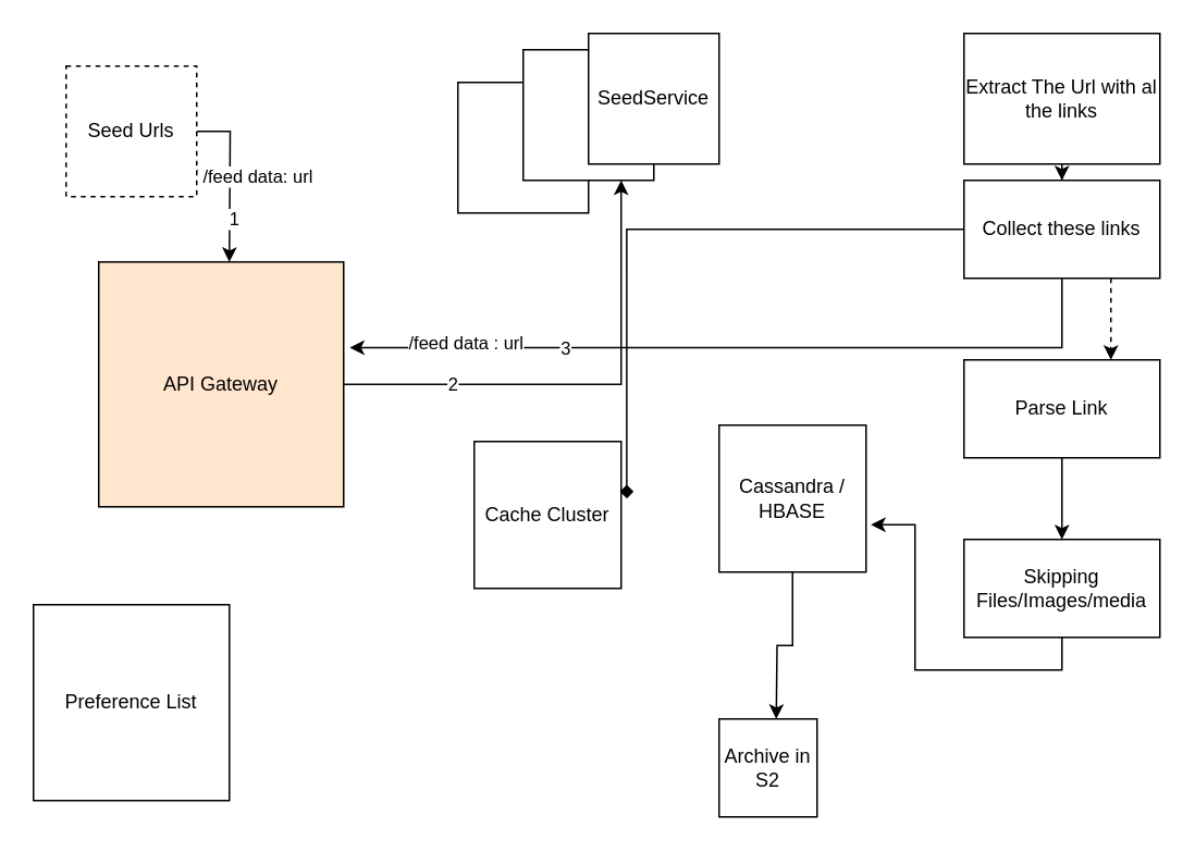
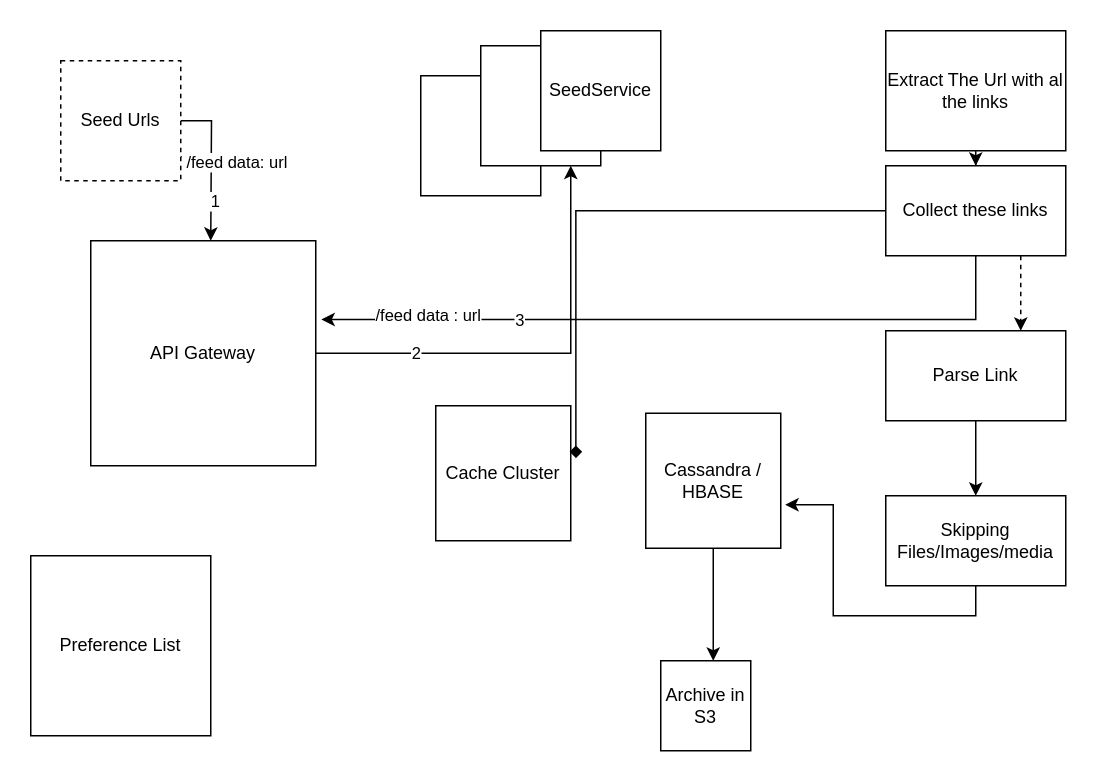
- <mxCell id="5" value="API Gateway" style="whiteSpace=wrap;html=1;aspect=fixed;fillColor=#ffe6cc;" vertex="1" parent="1"><mxGeometry x="60" y="160" width="150" height="150" as="geometry" /></mxCell>
+ <mxCell id="5" value="API Gateway" style="whiteSpace=wrap;html=1;aspect=fixed;" vertex="1" parent="1"><mxGeometry x="60" y="160" width="150" height="150" as="geometry" /></mxCell>
- <mxCell id="25" value="Cassandra / HBASE" style="whiteSpace=wrap;html=1;aspect=fixed;" vertex="1" parent="1"><mxGeometry x="440" y="260" width="90" height="90" as="geometry" /></mxCell>
+ <mxCell id="25" value="Cassandra / HBASE" style="whiteSpace=wrap;html=1;aspect=fixed;" vertex="1" parent="1"><mxGeometry x="430" y="275" width="90" height="90" as="geometry" /></mxCell>
- <mxCell id="27" value="Archive in S2" style="whiteSpace=wrap;html=1;aspect=fixed;" vertex="1" parent="1"><mxGeometry x="440" y="440" width="60" height="60" as="geometry" /></mxCell>
+ <mxCell id="27" value="Archive in S3" style="whiteSpace=wrap;html=1;aspect=fixed;" vertex="1" parent="1"><mxGeometry x="440" y="440" width="60" height="60" as="geometry" /></mxCell>
